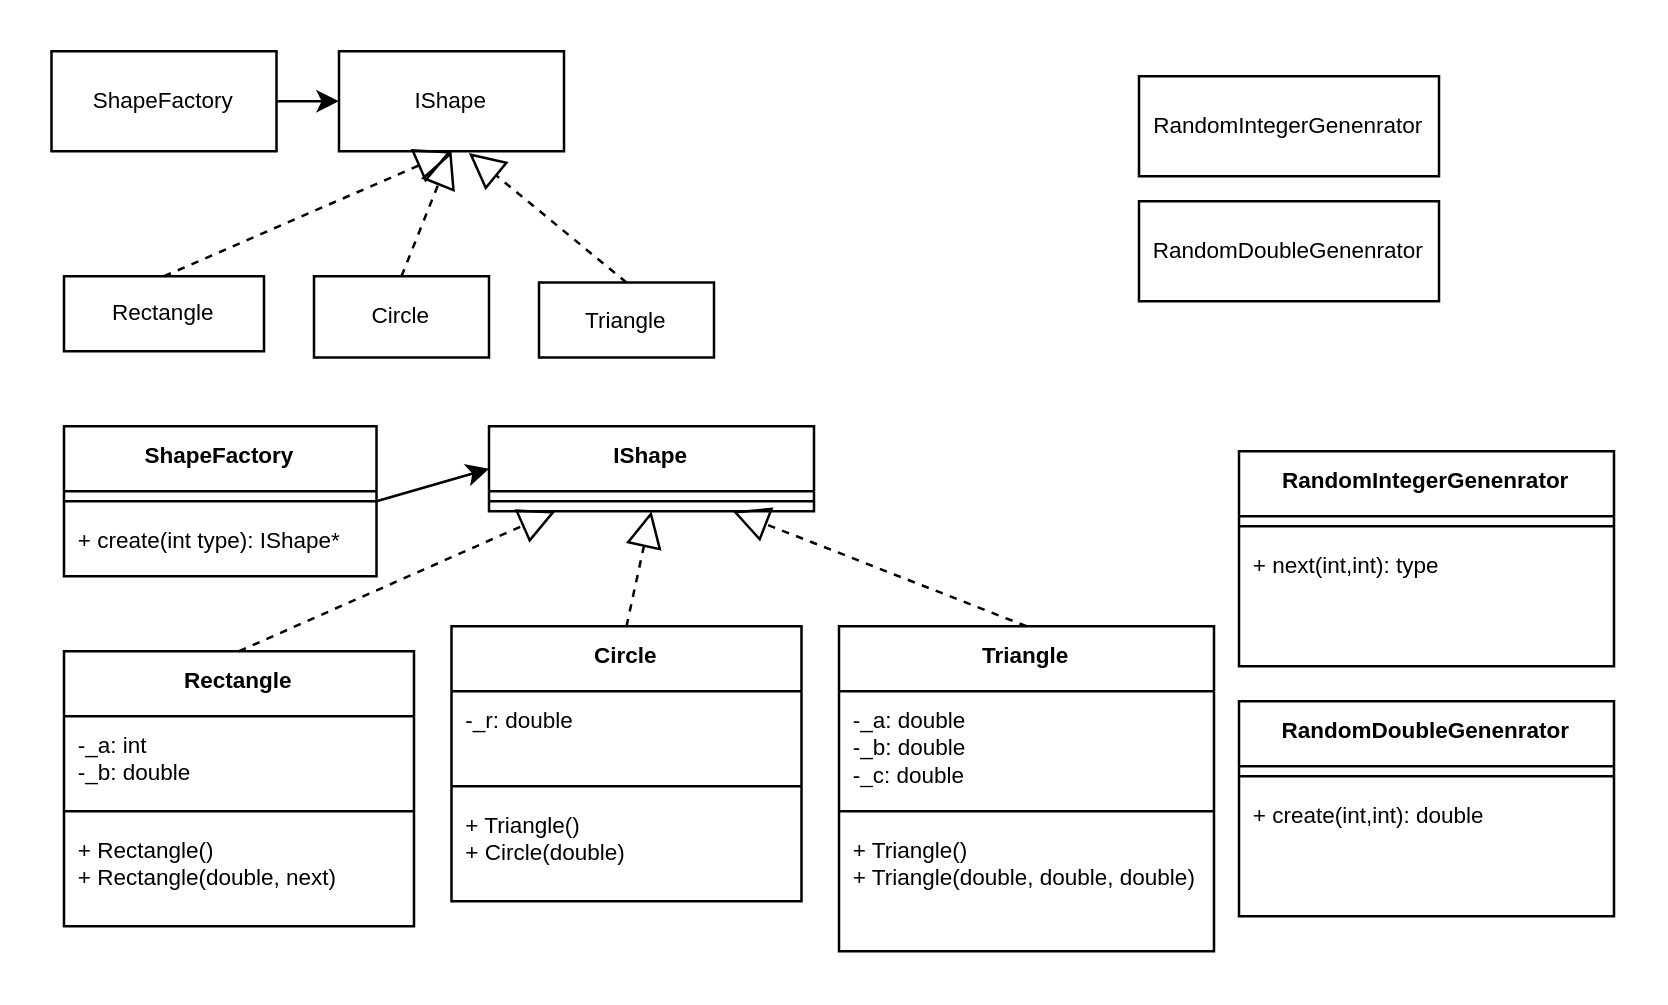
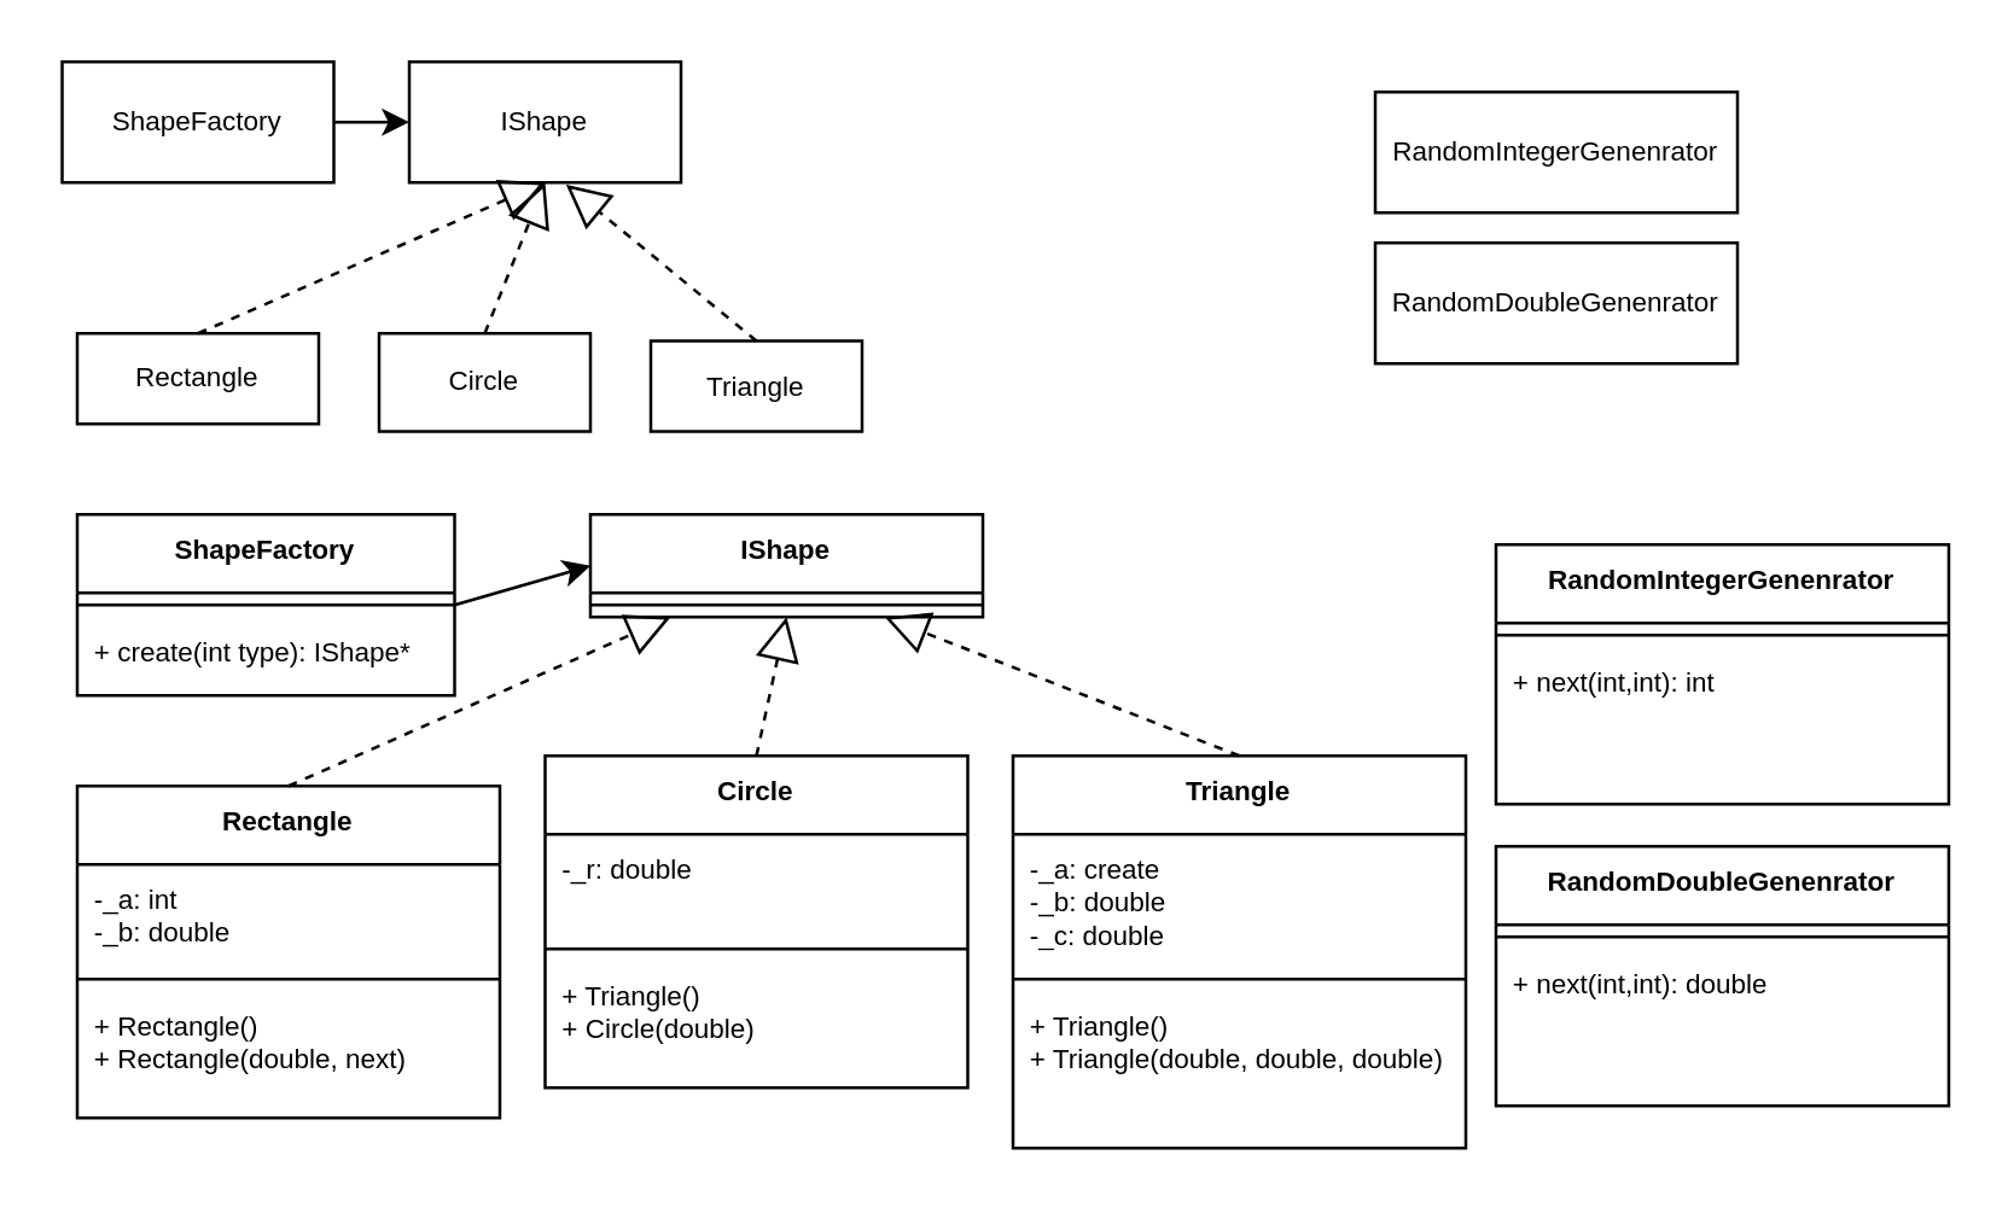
- <mxCell id="30" value="+ next(int,int): type" style="text;strokeColor=none;fillColor=none;align=left;verticalAlign=top;spacingLeft=4;spacingRight=4;overflow=hidden;rotatable=0;points=[[0,0.5],[1,0.5]];portConstraint=eastwest;whiteSpace=wrap;html=1;fontSize=9;" parent="28" vertex="1"><mxGeometry y="34" width="150" height="52" as="geometry" /></mxCell>
+ <mxCell id="30" value="+ next(int,int): int" style="text;strokeColor=none;fillColor=none;align=left;verticalAlign=top;spacingLeft=4;spacingRight=4;overflow=hidden;rotatable=0;points=[[0,0.5],[1,0.5]];portConstraint=eastwest;whiteSpace=wrap;html=1;fontSize=9;" parent="28" vertex="1"><mxGeometry y="34" width="150" height="52" as="geometry" /></mxCell>
- <mxCell id="20" value="-_a: double&lt;div style=&quot;font-size: 9px;&quot;&gt;-_b: double&lt;/div&gt;&lt;div style=&quot;font-size: 9px;&quot;&gt;-_c: double&lt;/div&gt;" style="text;strokeColor=none;fillColor=none;align=left;verticalAlign=top;spacingLeft=4;spacingRight=4;overflow=hidden;rotatable=0;points=[[0,0.5],[1,0.5]];portConstraint=eastwest;whiteSpace=wrap;html=1;fontSize=9;" parent="19" vertex="1"><mxGeometry y="26" width="150" height="44" as="geometry" /></mxCell>
+ <mxCell id="20" value="-_a: create&lt;div style=&quot;font-size: 9px;&quot;&gt;-_b: double&lt;/div&gt;&lt;div style=&quot;font-size: 9px;&quot;&gt;-_c: double&lt;/div&gt;" style="text;strokeColor=none;fillColor=none;align=left;verticalAlign=top;spacingLeft=4;spacingRight=4;overflow=hidden;rotatable=0;points=[[0,0.5],[1,0.5]];portConstraint=eastwest;whiteSpace=wrap;html=1;fontSize=9;" parent="19" vertex="1"><mxGeometry y="26" width="150" height="44" as="geometry" /></mxCell>
- <mxCell id="33" value="+ create(int,int): double" style="text;strokeColor=none;fillColor=none;align=left;verticalAlign=top;spacingLeft=4;spacingRight=4;overflow=hidden;rotatable=0;points=[[0,0.5],[1,0.5]];portConstraint=eastwest;whiteSpace=wrap;html=1;fontSize=9;" parent="31" vertex="1"><mxGeometry y="34" width="150" height="52" as="geometry" /></mxCell>
+ <mxCell id="33" value="+ next(int,int): double" style="text;strokeColor=none;fillColor=none;align=left;verticalAlign=top;spacingLeft=4;spacingRight=4;overflow=hidden;rotatable=0;points=[[0,0.5],[1,0.5]];portConstraint=eastwest;whiteSpace=wrap;html=1;fontSize=9;" parent="31" vertex="1"><mxGeometry y="34" width="150" height="52" as="geometry" /></mxCell>
